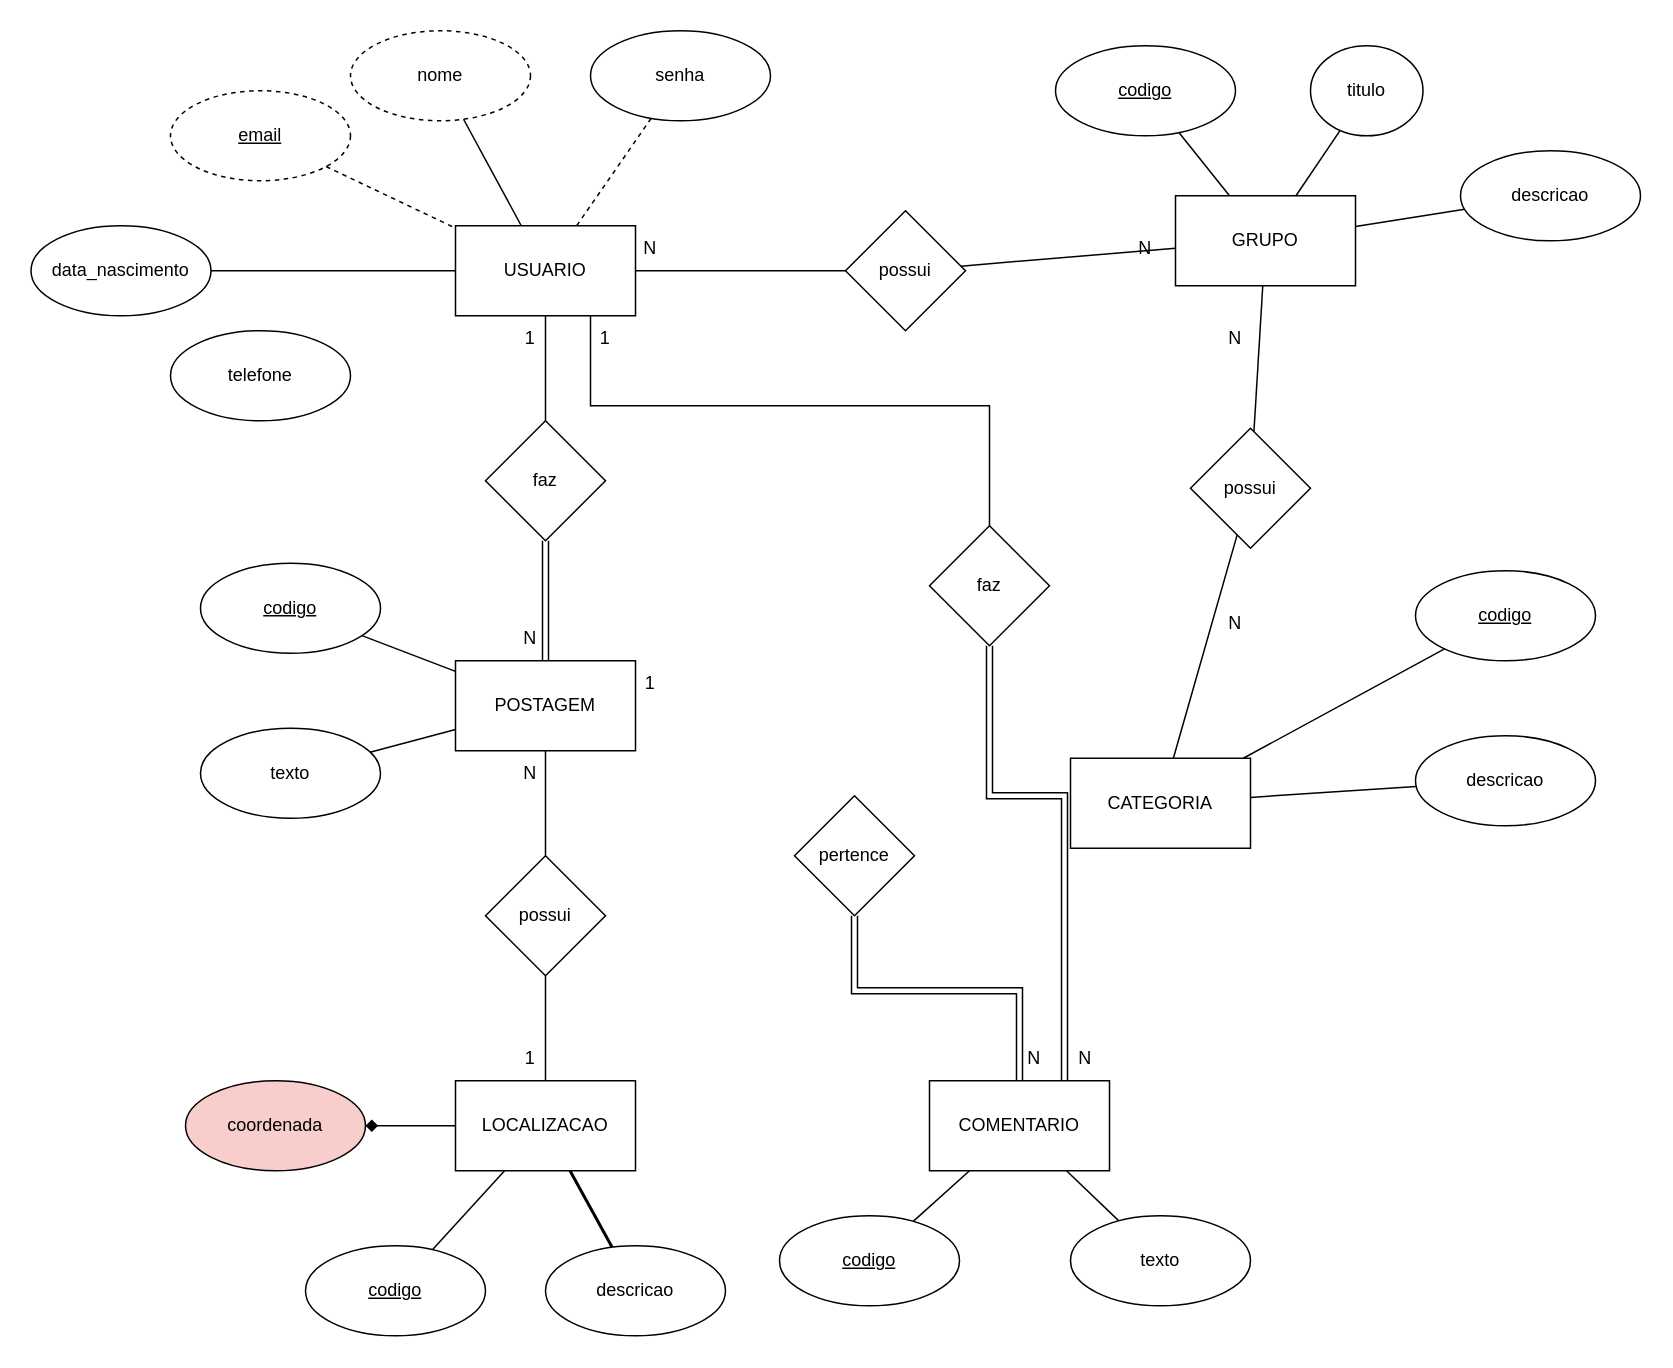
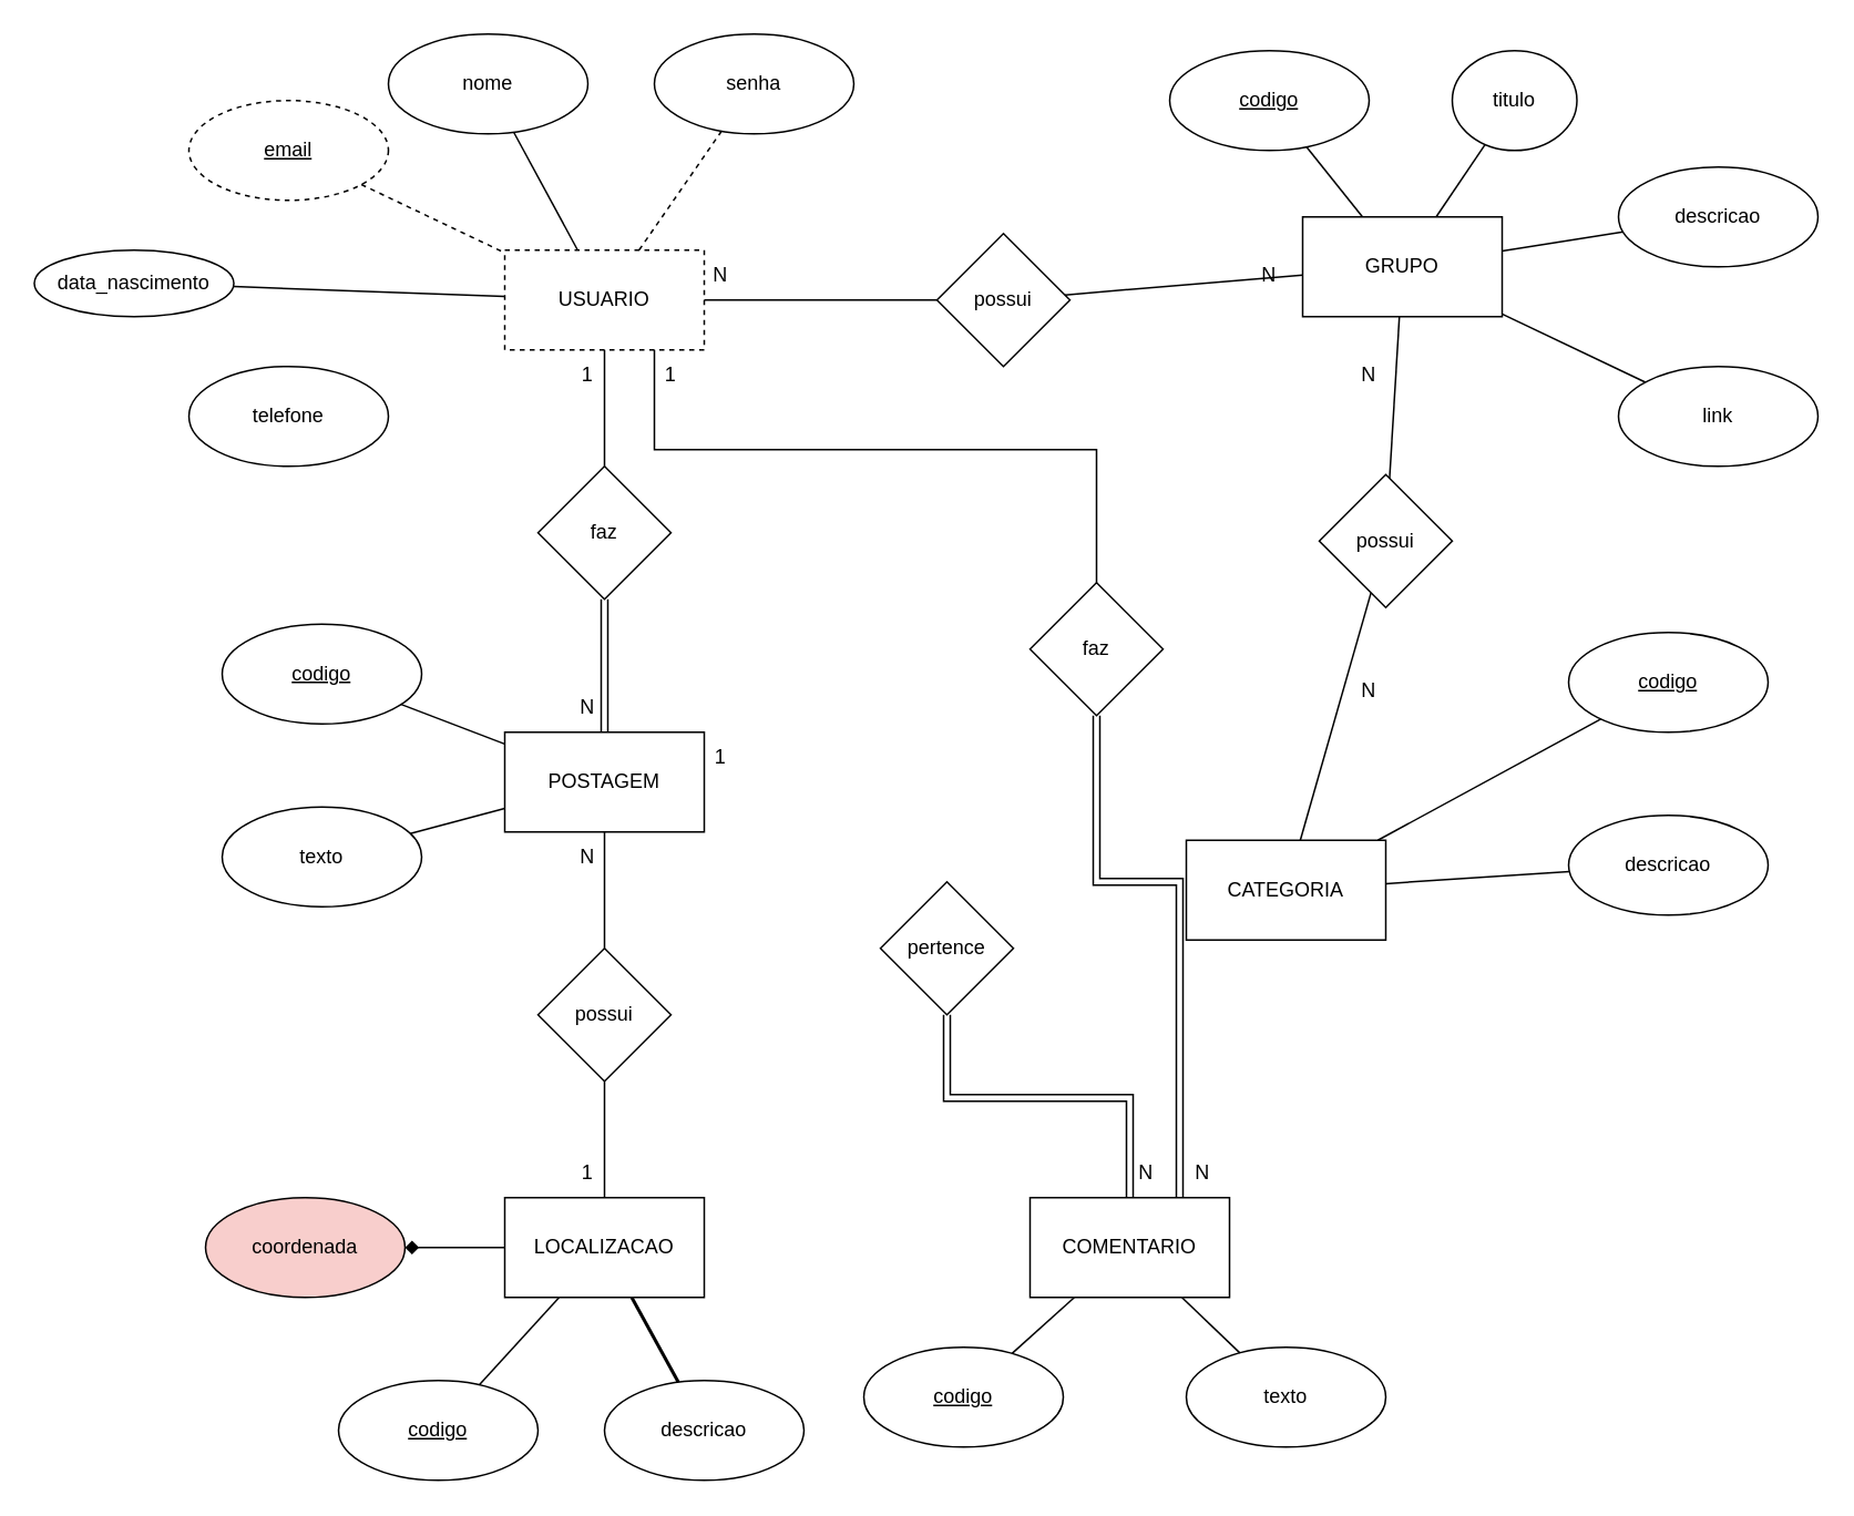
- <mxCell id="9" value="nome" style="ellipse;whiteSpace=wrap;html=1;dashed=1;" vertex="1" parent="1"><mxGeometry x="233" y="20" width="120" height="60" as="geometry" /></mxCell>
+ <mxCell id="9" value="nome" style="ellipse;whiteSpace=wrap;html=1;" vertex="1" parent="1"><mxGeometry x="233" y="20" width="120" height="60" as="geometry" /></mxCell>
- <mxCell id="10" value="data_nascimento" style="ellipse;whiteSpace=wrap;html=1;" vertex="1" parent="1"><mxGeometry x="20" y="150" width="120" height="60" as="geometry" /></mxCell>
+ <mxCell id="10" value="data_nascimento" style="ellipse;whiteSpace=wrap;html=1;" vertex="1" parent="1"><mxGeometry x="20" y="150" width="120" height="40" as="geometry" /></mxCell>
- <mxCell id="3" value="USUARIO" style="rounded=0;whiteSpace=wrap;html=1;" vertex="1" parent="1"><mxGeometry x="303" y="150" width="120" height="60" as="geometry" /></mxCell>
+ <mxCell id="3" value="USUARIO" style="rounded=0;whiteSpace=wrap;html=1;dashed=1;" vertex="1" parent="1"><mxGeometry x="303" y="150" width="120" height="60" as="geometry" /></mxCell>
+ <mxCell id="21" value="" style="endArrow=none;html=1;rounded=0;" edge="1" parent="1" source="20" target="4"><mxGeometry width="50" height="50" relative="1" as="geometry"><mxPoint x="823" y="450" as="sourcePoint" /><mxPoint x="873" y="400" as="targetPoint" /></mxGeometry></mxCell>
+ <mxCell id="20" value="link" style="ellipse;whiteSpace=wrap;html=1;" vertex="1" parent="1"><mxGeometry x="973" y="220" width="120" height="60" as="geometry" /></mxCell>
